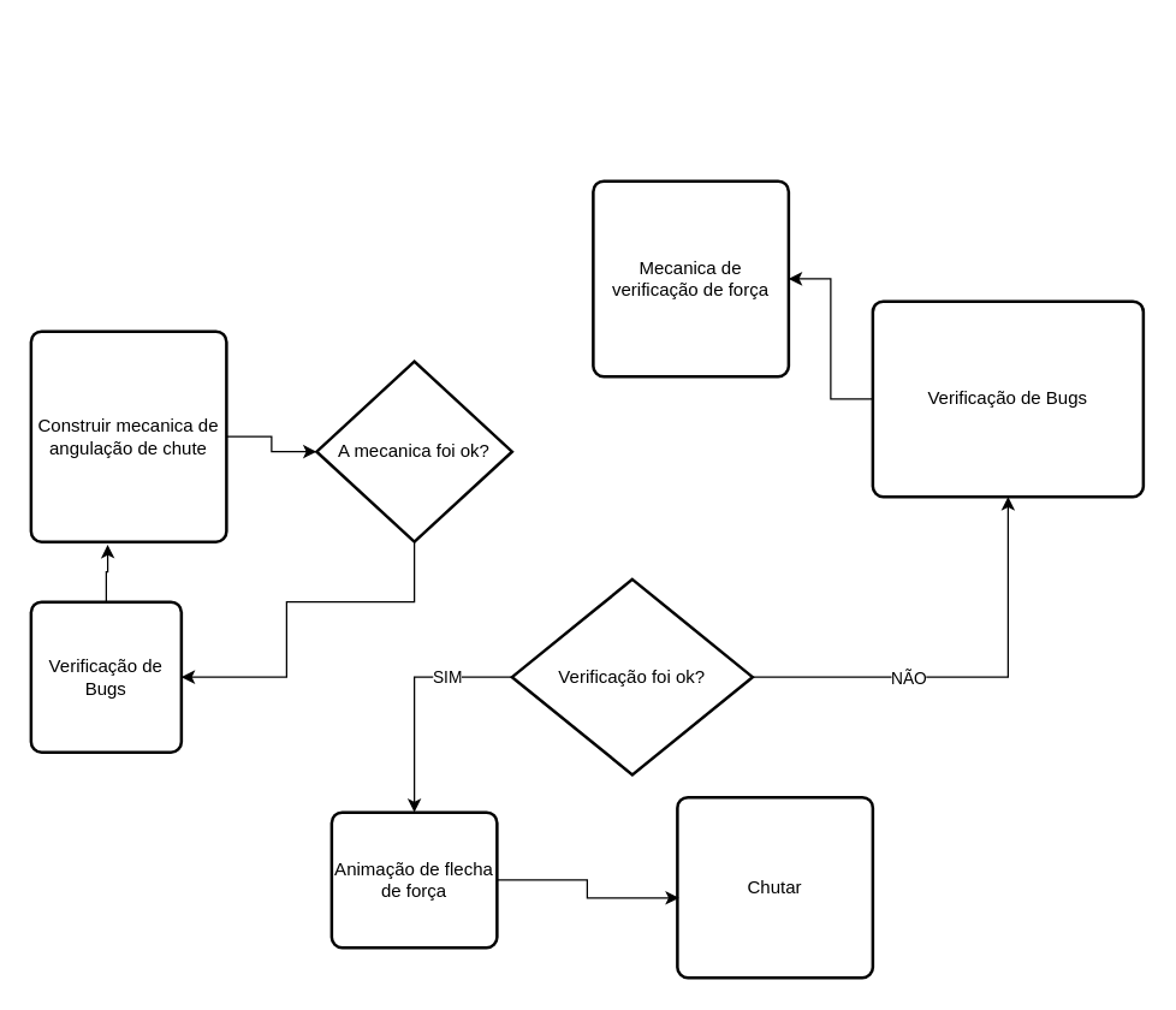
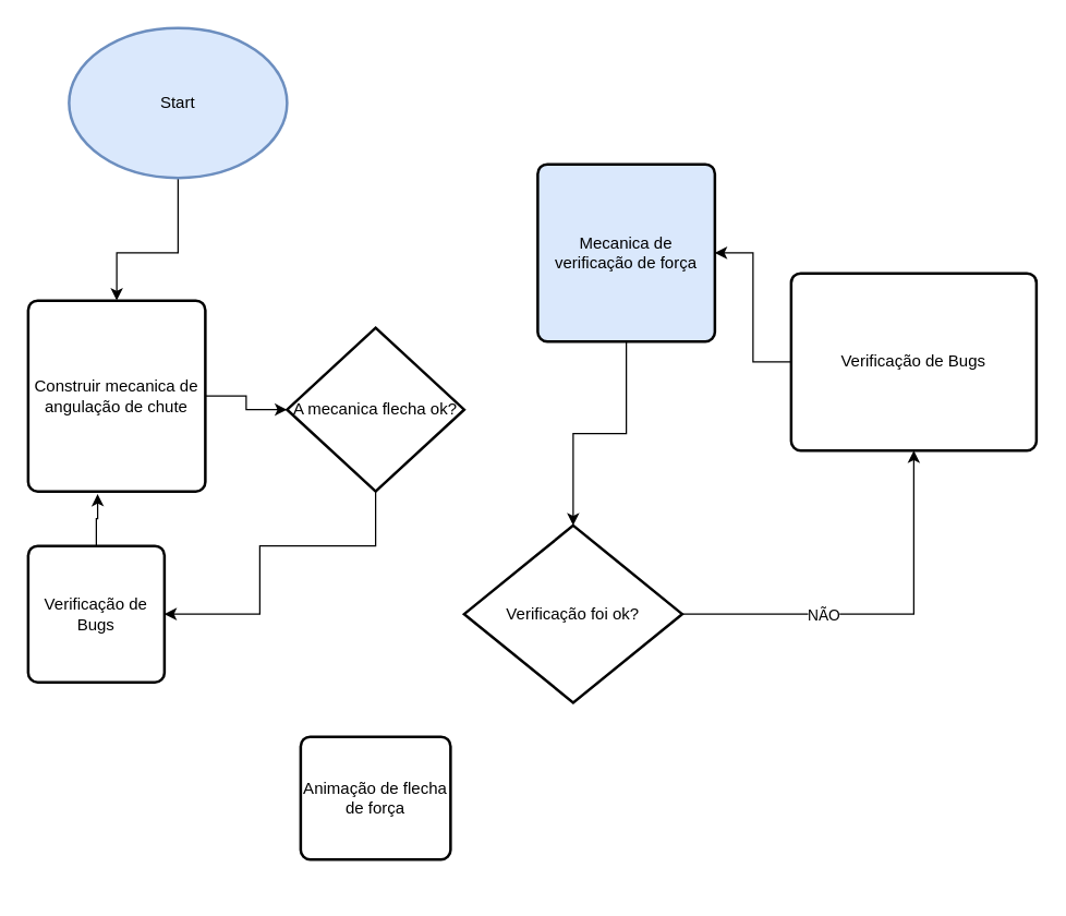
+ <mxCell id="3" value="Start" style="strokeWidth=2;html=1;shape=mxgraph.flowchart.start_2;whiteSpace=wrap;fillColor=#dae8fc;strokeColor=#6c8ebf;" vertex="1" parent="1"><mxGeometry x="50" y="20" width="160" height="110" as="geometry" /></mxCell>
+ <mxCell id="2" style="edgeStyle=orthogonalEdgeStyle;rounded=0;orthogonalLoop=1;jettySize=auto;html=1;exitX=0.5;exitY=1;exitDx=0;exitDy=0;exitPerimeter=0;entryX=0.5;entryY=0;entryDx=0;entryDy=0;" edge="1" parent="1" source="3" target="4"><mxGeometry relative="1" as="geometry"><Array as="points"><mxPoint x="100" y="185" /><mxPoint x="105" y="185" /></Array></mxGeometry></mxCell>
- <mxCell id="7" value="Mecanica de verificação de força" style="rounded=1;whiteSpace=wrap;html=1;absoluteArcSize=1;arcSize=14;strokeWidth=2;" vertex="1" parent="1"><mxGeometry x="394" y="120" width="130" height="130" as="geometry" /></mxCell>
+ <mxCell id="7" value="Mecanica de verificação de força" style="rounded=1;whiteSpace=wrap;html=1;absoluteArcSize=1;arcSize=14;strokeWidth=2;fillColor=#dae8fc;" vertex="1" parent="1"><mxGeometry x="394" y="120" width="130" height="130" as="geometry" /></mxCell>
- <mxCell id="18" value="A mecanica foi ok?" style="strokeWidth=2;html=1;shape=mxgraph.flowchart.decision;whiteSpace=wrap;" vertex="1" parent="1"><mxGeometry x="210" y="240" width="130" height="120" as="geometry" /></mxCell>
+ <mxCell id="18" value="A mecanica flecha ok?" style="strokeWidth=2;html=1;shape=mxgraph.flowchart.decision;whiteSpace=wrap;" vertex="1" parent="1"><mxGeometry x="210" y="240" width="130" height="120" as="geometry" /></mxCell>
+ <mxCell id="6" style="edgeStyle=orthogonalEdgeStyle;rounded=0;orthogonalLoop=1;jettySize=auto;html=1;entryX=0.5;entryY=0;entryDx=0;entryDy=0;entryPerimeter=0;" edge="1" parent="1" source="7" target="12"><mxGeometry relative="1" as="geometry" /></mxCell>
- <mxCell id="8" style="edgeStyle=orthogonalEdgeStyle;rounded=0;orthogonalLoop=1;jettySize=auto;html=1;" edge="1" parent="1" source="12" target="14"><mxGeometry relative="1" as="geometry" /></mxCell>
- <mxCell id="9" value="SIM" style="edgeLabel;html=1;align=center;verticalAlign=middle;resizable=0;points=[];" vertex="1" connectable="0" parent="8"><mxGeometry x="-0.438" y="-1" relative="1" as="geometry"><mxPoint as="offset" /></mxGeometry></mxCell>
- <mxCell id="13" style="edgeStyle=orthogonalEdgeStyle;rounded=0;orthogonalLoop=1;jettySize=auto;html=1;entryX=0.008;entryY=0.558;entryDx=0;entryDy=0;entryPerimeter=0;" edge="1" parent="1" source="14" target="5"><mxGeometry relative="1" as="geometry" /></mxCell>
- <mxCell id="5" value="Chutar" style="rounded=1;whiteSpace=wrap;html=1;absoluteArcSize=1;arcSize=14;strokeWidth=2;" vertex="1" parent="1"><mxGeometry x="450" y="530" width="130" height="120" as="geometry" /></mxCell>
